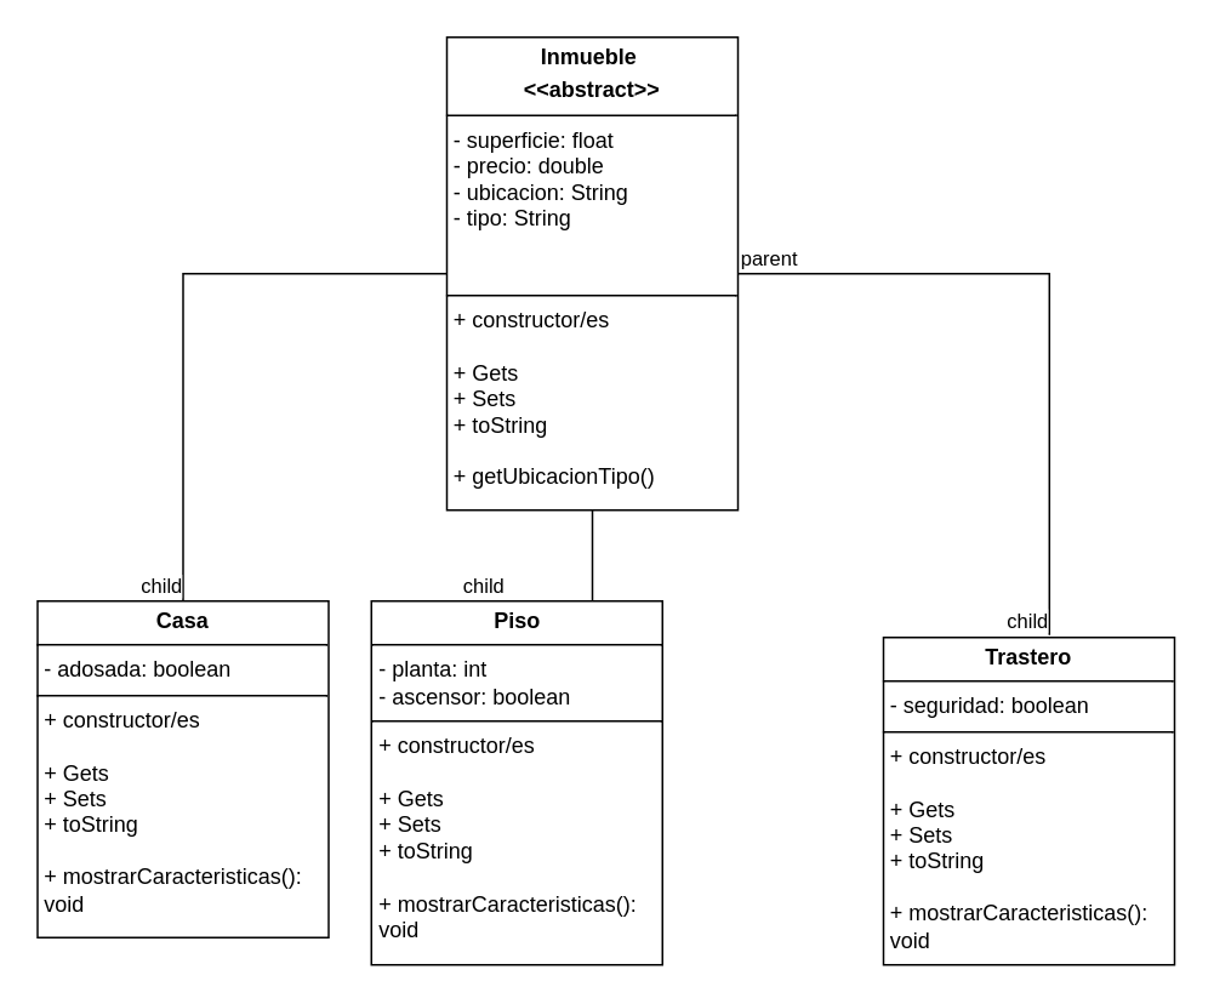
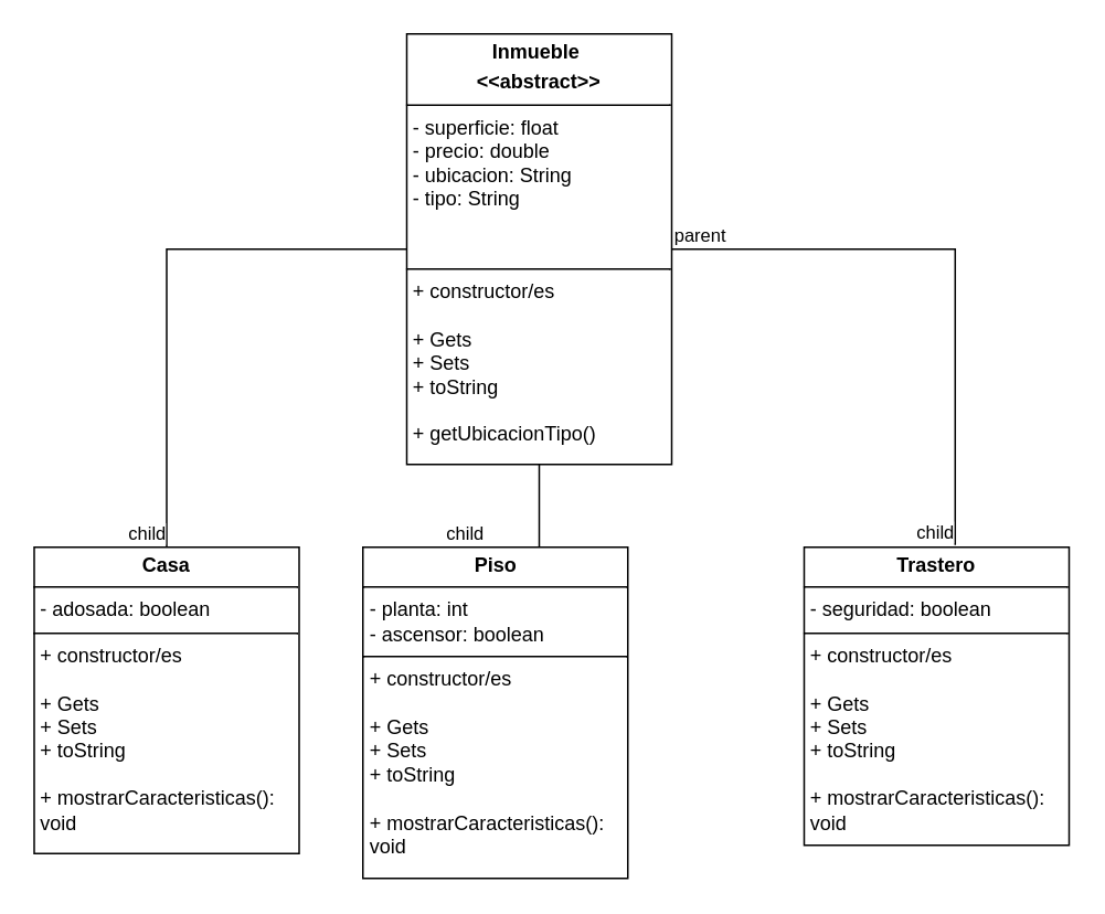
- <mxCell id="13" value="&lt;p style=&quot;margin:0px;margin-top:4px;text-align:center;&quot;&gt;&lt;b&gt;Piso&lt;/b&gt;&lt;/p&gt;&lt;hr size=&quot;1&quot; style=&quot;border-style:solid;&quot;&gt;&lt;p style=&quot;margin:0px;margin-left:4px;&quot;&gt;- planta: int&lt;/p&gt;&lt;p style=&quot;margin:0px;margin-left:4px;&quot;&gt;- ascensor: boolean&lt;/p&gt;&lt;hr size=&quot;1&quot; style=&quot;border-style:solid;&quot;&gt;&lt;p style=&quot;margin: 0px 0px 0px 4px;&quot;&gt;+ constructor/es&lt;/p&gt;&lt;p style=&quot;margin: 0px 0px 0px 4px;&quot;&gt;&lt;br&gt;&lt;/p&gt;&lt;p style=&quot;margin: 0px 0px 0px 4px;&quot;&gt;&lt;span style=&quot;background-color: transparent; color: light-dark(rgb(0, 0, 0), rgb(255, 255, 255));&quot;&gt;+ Gets&lt;/span&gt;&lt;/p&gt;&lt;p style=&quot;margin: 0px 0px 0px 4px;&quot;&gt;+ Sets&lt;/p&gt;&lt;p style=&quot;margin: 0px 0px 0px 4px;&quot;&gt;+ toString&lt;/p&gt;&lt;p style=&quot;margin: 0px 0px 0px 4px;&quot;&gt;&lt;br&gt;&lt;/p&gt;&lt;p style=&quot;margin:0px;margin-left:4px;&quot;&gt;+ mostrarCaracteristicas(): void&lt;/p&gt;&lt;p style=&quot;margin:0px;margin-left:4px;&quot;&gt;&lt;br&gt;&lt;/p&gt;" style="verticalAlign=top;align=left;overflow=fill;html=1;whiteSpace=wrap;" vertex="1" parent="1"><mxGeometry x="203.5" y="330" width="160" height="200" as="geometry" /></mxCell>
+ <mxCell id="13" value="&lt;p style=&quot;margin:0px;margin-top:4px;text-align:center;&quot;&gt;&lt;b&gt;Piso&lt;/b&gt;&lt;/p&gt;&lt;hr size=&quot;1&quot; style=&quot;border-style:solid;&quot;&gt;&lt;p style=&quot;margin:0px;margin-left:4px;&quot;&gt;- planta: int&lt;/p&gt;&lt;p style=&quot;margin:0px;margin-left:4px;&quot;&gt;- ascensor: boolean&lt;/p&gt;&lt;hr size=&quot;1&quot; style=&quot;border-style:solid;&quot;&gt;&lt;p style=&quot;margin: 0px 0px 0px 4px;&quot;&gt;+ constructor/es&lt;/p&gt;&lt;p style=&quot;margin: 0px 0px 0px 4px;&quot;&gt;&lt;br&gt;&lt;/p&gt;&lt;p style=&quot;margin: 0px 0px 0px 4px;&quot;&gt;&lt;span style=&quot;background-color: transparent; color: light-dark(rgb(0, 0, 0), rgb(255, 255, 255));&quot;&gt;+ Gets&lt;/span&gt;&lt;/p&gt;&lt;p style=&quot;margin: 0px 0px 0px 4px;&quot;&gt;+ Sets&lt;/p&gt;&lt;p style=&quot;margin: 0px 0px 0px 4px;&quot;&gt;+ toString&lt;/p&gt;&lt;p style=&quot;margin: 0px 0px 0px 4px;&quot;&gt;&lt;br&gt;&lt;/p&gt;&lt;p style=&quot;margin:0px;margin-left:4px;&quot;&gt;+ mostrarCaracteristicas(): void&lt;/p&gt;&lt;p style=&quot;margin:0px;margin-left:4px;&quot;&gt;&lt;br&gt;&lt;/p&gt;" style="verticalAlign=top;align=left;overflow=fill;html=1;whiteSpace=wrap;" vertex="1" parent="1"><mxGeometry x="218.5" y="330" width="160" height="200" as="geometry" /></mxCell>
- <mxCell id="14" value="&lt;p style=&quot;margin:0px;margin-top:4px;text-align:center;&quot;&gt;&lt;b&gt;Trastero&lt;/b&gt;&lt;/p&gt;&lt;hr size=&quot;1&quot; style=&quot;border-style:solid;&quot;&gt;&lt;p style=&quot;margin:0px;margin-left:4px;&quot;&gt;- seguridad: boolean&lt;/p&gt;&lt;hr size=&quot;1&quot; style=&quot;border-style:solid;&quot;&gt;&lt;p style=&quot;margin: 0px 0px 0px 4px;&quot;&gt;+ constructor/es&lt;/p&gt;&lt;p style=&quot;margin: 0px 0px 0px 4px;&quot;&gt;&lt;br&gt;&lt;/p&gt;&lt;p style=&quot;margin: 0px 0px 0px 4px;&quot;&gt;&lt;span style=&quot;background-color: transparent; color: light-dark(rgb(0, 0, 0), rgb(255, 255, 255));&quot;&gt;+ Gets&lt;/span&gt;&lt;/p&gt;&lt;p style=&quot;margin: 0px 0px 0px 4px;&quot;&gt;+ Sets&lt;/p&gt;&lt;p style=&quot;margin: 0px 0px 0px 4px;&quot;&gt;+ toString&lt;/p&gt;&lt;p style=&quot;margin:0px;margin-left:4px;&quot;&gt;&lt;br&gt;&lt;/p&gt;&lt;p style=&quot;margin:0px;margin-left:4px;&quot;&gt;+ mostrarCaracteristicas(): void&lt;/p&gt;&lt;p style=&quot;margin: 0px 0px 0px 4px;&quot;&gt;&lt;br&gt;&lt;/p&gt;" style="verticalAlign=top;align=left;overflow=fill;html=1;whiteSpace=wrap;" vertex="1" parent="1"><mxGeometry x="485" y="350" width="160" height="180" as="geometry" /></mxCell>
+ <mxCell id="14" value="&lt;p style=&quot;margin:0px;margin-top:4px;text-align:center;&quot;&gt;&lt;b&gt;Trastero&lt;/b&gt;&lt;/p&gt;&lt;hr size=&quot;1&quot; style=&quot;border-style:solid;&quot;&gt;&lt;p style=&quot;margin:0px;margin-left:4px;&quot;&gt;- seguridad: boolean&lt;/p&gt;&lt;hr size=&quot;1&quot; style=&quot;border-style:solid;&quot;&gt;&lt;p style=&quot;margin: 0px 0px 0px 4px;&quot;&gt;+ constructor/es&lt;/p&gt;&lt;p style=&quot;margin: 0px 0px 0px 4px;&quot;&gt;&lt;br&gt;&lt;/p&gt;&lt;p style=&quot;margin: 0px 0px 0px 4px;&quot;&gt;&lt;span style=&quot;background-color: transparent; color: light-dark(rgb(0, 0, 0), rgb(255, 255, 255));&quot;&gt;+ Gets&lt;/span&gt;&lt;/p&gt;&lt;p style=&quot;margin: 0px 0px 0px 4px;&quot;&gt;+ Sets&lt;/p&gt;&lt;p style=&quot;margin: 0px 0px 0px 4px;&quot;&gt;+ toString&lt;/p&gt;&lt;p style=&quot;margin:0px;margin-left:4px;&quot;&gt;&lt;br&gt;&lt;/p&gt;&lt;p style=&quot;margin:0px;margin-left:4px;&quot;&gt;+ mostrarCaracteristicas(): void&lt;/p&gt;&lt;p style=&quot;margin: 0px 0px 0px 4px;&quot;&gt;&lt;br&gt;&lt;/p&gt;" style="verticalAlign=top;align=left;overflow=fill;html=1;whiteSpace=wrap;" vertex="1" parent="1"><mxGeometry x="485" y="330" width="160" height="180" as="geometry" /></mxCell>
